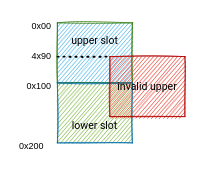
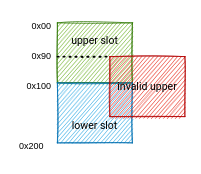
- <mxCell id="2" value="&lt;font style=&quot;font-size: 14px;&quot; color=&quot;#000000&quot;&gt;&lt;font style=&quot;font-size: 14px;&quot; data-font-src=&quot;https://fonts.googleapis.com/css?family=Roboto&quot; face=&quot;Roboto&quot;&gt;upper slot&lt;br&gt;&lt;br&gt;&lt;/font&gt;&lt;br&gt;&lt;/font&gt;" style="rounded=0;whiteSpace=wrap;html=1;sketch=1;fillColor=#1ba1e2;strokeColor=#2D7600;fontColor=#ffffff;" vertex="1" parent="1"><mxGeometry x="76" y="30" width="100" height="80" as="geometry" /></mxCell>
+ <mxCell id="2" value="&lt;font style=&quot;font-size: 14px;&quot; color=&quot;#000000&quot;&gt;&lt;font style=&quot;font-size: 14px;&quot; data-font-src=&quot;https://fonts.googleapis.com/css?family=Roboto&quot; face=&quot;Roboto&quot;&gt;upper slot&lt;br&gt;&lt;br&gt;&lt;/font&gt;&lt;br&gt;&lt;/font&gt;" style="rounded=0;whiteSpace=wrap;html=1;sketch=1;fillColor=#60a917;strokeColor=#2D7600;fontColor=#ffffff;" vertex="1" parent="1"><mxGeometry x="76" y="30" width="100" height="80" as="geometry" /></mxCell>
- <mxCell id="9" value="4x90" style="text;html=1;strokeColor=none;fillColor=none;align=right;verticalAlign=middle;whiteSpace=wrap;rounded=0;sketch=1;" vertex="1" parent="1"><mxGeometry x="30" y="60" width="40" height="30" as="geometry" /></mxCell>
+ <mxCell id="9" value="0x90" style="text;html=1;strokeColor=none;fillColor=none;align=right;verticalAlign=middle;whiteSpace=wrap;rounded=0;sketch=1;" vertex="1" parent="1"><mxGeometry x="30" y="60" width="40" height="30" as="geometry" /></mxCell>
- <mxCell id="3" value="&lt;font style=&quot;font-size: 14px;&quot; data-font-src=&quot;https://fonts.googleapis.com/css?family=Roboto&quot; face=&quot;Roboto&quot; color=&quot;#000000&quot;&gt;&lt;br&gt;&lt;br&gt;lower slot&lt;/font&gt;" style="rounded=0;whiteSpace=wrap;html=1;sketch=1;fillColor=#60a917;strokeColor=#006EAF;fontColor=#ffffff;" vertex="1" parent="1"><mxGeometry x="76" y="110" width="100" height="80" as="geometry" /></mxCell>
+ <mxCell id="3" value="&lt;font style=&quot;font-size: 14px;&quot; data-font-src=&quot;https://fonts.googleapis.com/css?family=Roboto&quot; face=&quot;Roboto&quot; color=&quot;#000000&quot;&gt;&lt;br&gt;&lt;br&gt;lower slot&lt;/font&gt;" style="rounded=0;whiteSpace=wrap;html=1;sketch=1;fillColor=#1ba1e2;strokeColor=#006EAF;fontColor=#ffffff;" vertex="1" parent="1"><mxGeometry x="76" y="110" width="100" height="80" as="geometry" /></mxCell>
